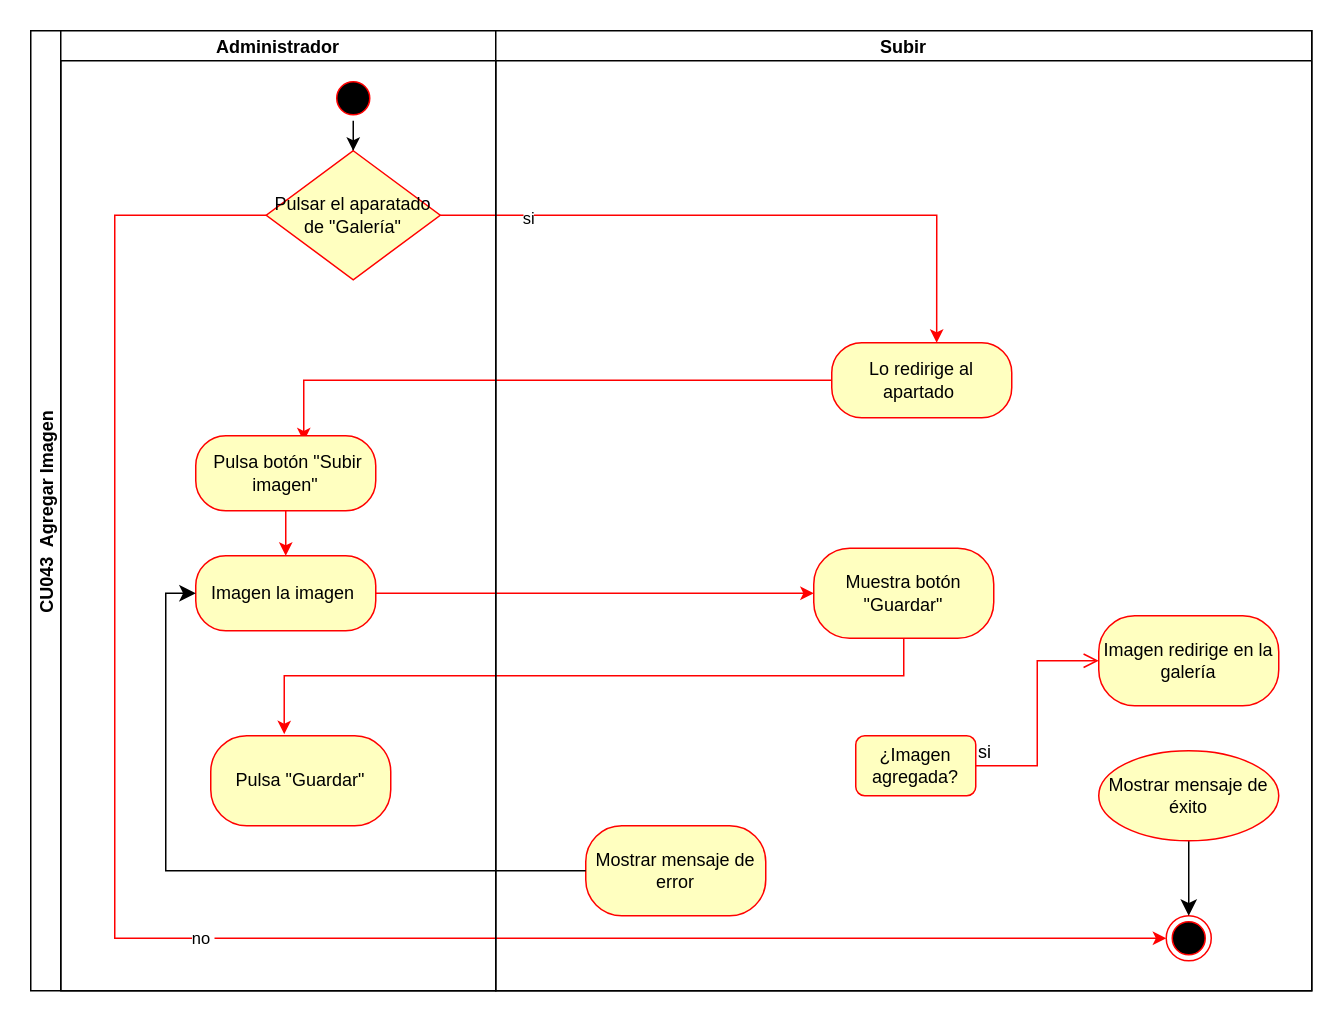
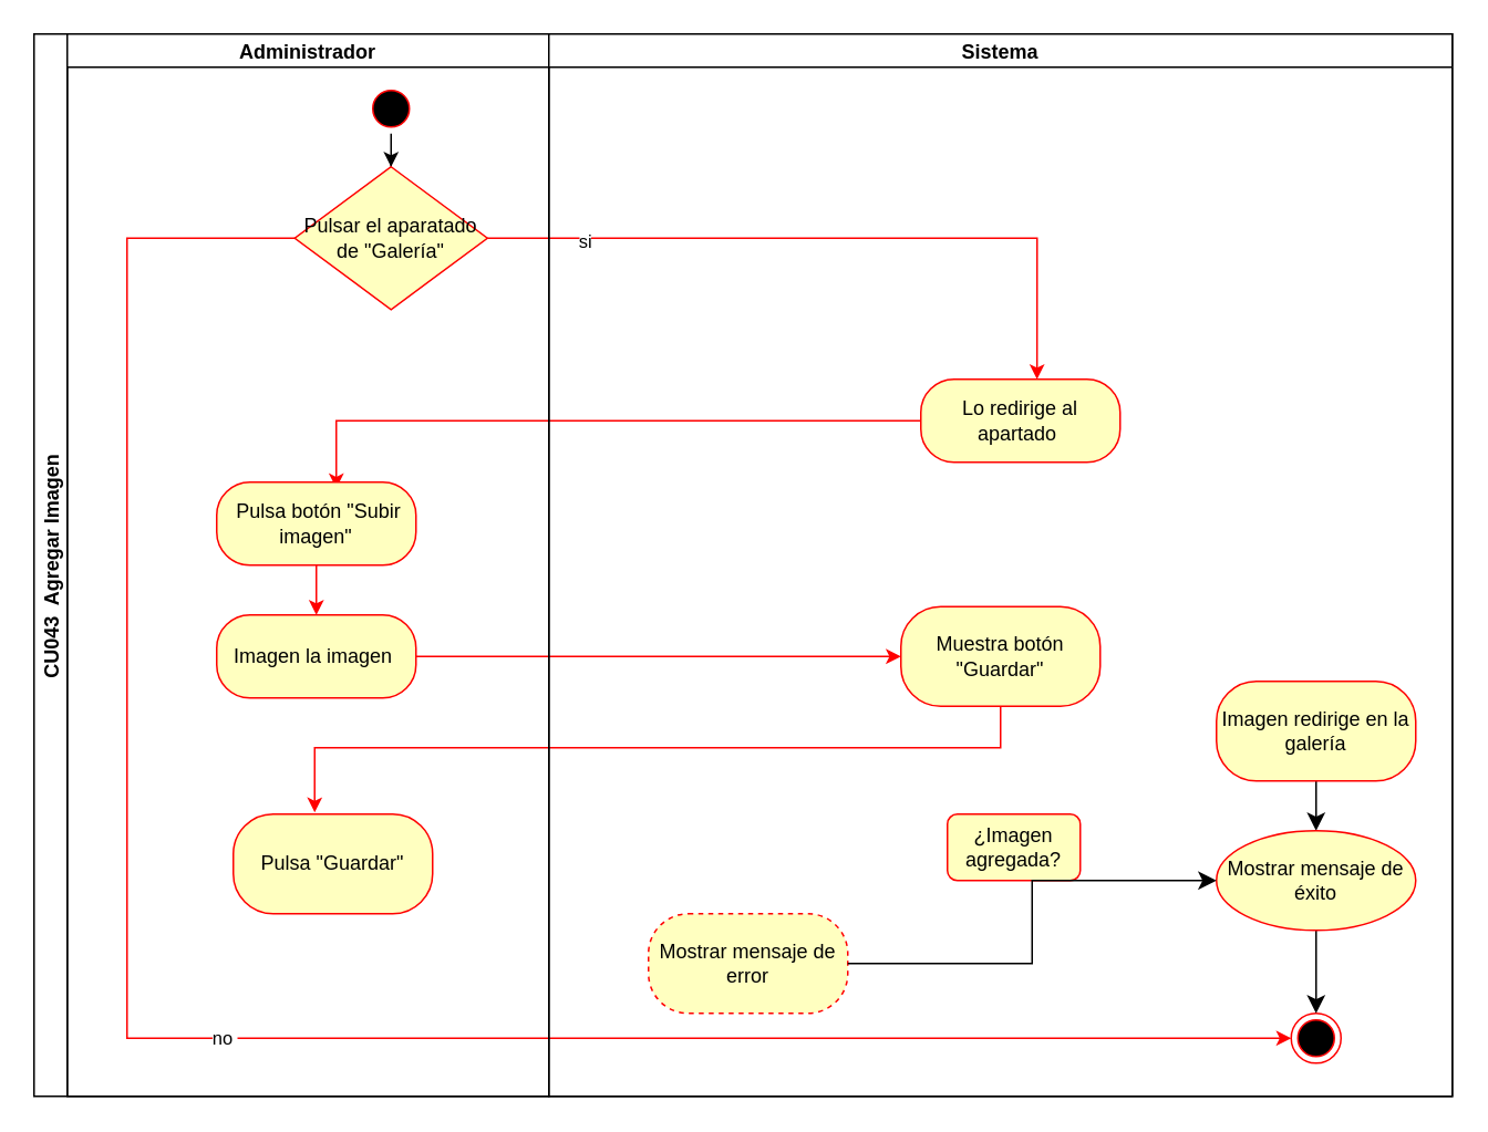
- <mxCell id="17" value="Subir" style="swimlane;startSize=20;" vertex="1" parent="2"><mxGeometry x="310" width="544" height="640" as="geometry" /></mxCell>
+ <mxCell id="17" value="Sistema" style="swimlane;startSize=20;" vertex="1" parent="2"><mxGeometry x="310" width="544" height="640" as="geometry" /></mxCell>
- <mxCell id="22" value="si" style="edgeStyle=orthogonalEdgeStyle;html=1;align=left;verticalAlign=bottom;endArrow=open;endSize=8;strokeColor=#ff0000;rounded=0;fontSize=12;entryX=0;entryY=0.5;entryDx=0;entryDy=0;" edge="1" parent="17" source="21" target="24"><mxGeometry x="-1" relative="1" as="geometry"><mxPoint x="420" y="490" as="targetPoint" /></mxGeometry></mxCell>
+ <mxCell id="23" style="edgeStyle=orthogonalEdgeStyle;rounded=0;orthogonalLoop=1;jettySize=auto;html=1;entryX=0.5;entryY=0;entryDx=0;entryDy=0;fontSize=12;startSize=8;endSize=8;" edge="1" parent="17" source="24" target="26"><mxGeometry relative="1" as="geometry" /></mxCell>
- <mxCell id="28" style="edgeStyle=orthogonalEdgeStyle;rounded=0;orthogonalLoop=1;jettySize=auto;html=1;entryX=0;entryY=0.5;entryDx=0;entryDy=0;fontSize=12;startSize=8;endSize=8;" edge="1" parent="2" source="27" target="15"><mxGeometry relative="1" as="geometry" /></mxCell>
+ <mxCell id="28" style="edgeStyle=orthogonalEdgeStyle;rounded=0;orthogonalLoop=1;jettySize=auto;html=1;fontSize=12;startSize=8;endSize=8;" edge="1" parent="2" source="27" target="26"><mxGeometry relative="1" as="geometry" /></mxCell>
- <mxCell id="27" value="Mostrar mensaje de error" style="rounded=1;whiteSpace=wrap;html=1;fillColor=#ffffc0;strokeColor=#ff0000;fontColor=#000000;arcSize=40;" vertex="1" parent="17"><mxGeometry x="60" y="530" width="120" height="60" as="geometry" /></mxCell>
+ <mxCell id="27" value="Mostrar mensaje de error" style="rounded=1;whiteSpace=wrap;html=1;fillColor=#ffffc0;strokeColor=#ff0000;fontColor=#000000;arcSize=40;dashed=1;" vertex="1" parent="17"><mxGeometry x="60" y="530" width="120" height="60" as="geometry" /></mxCell>
